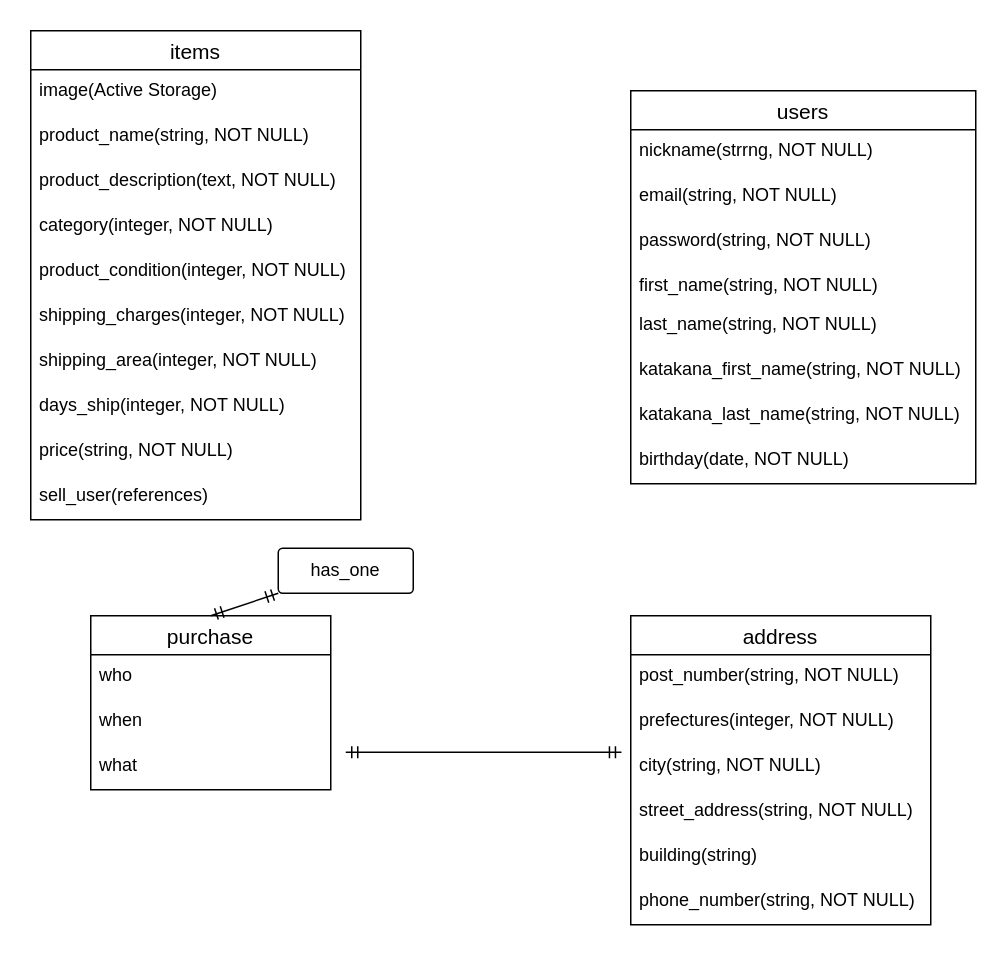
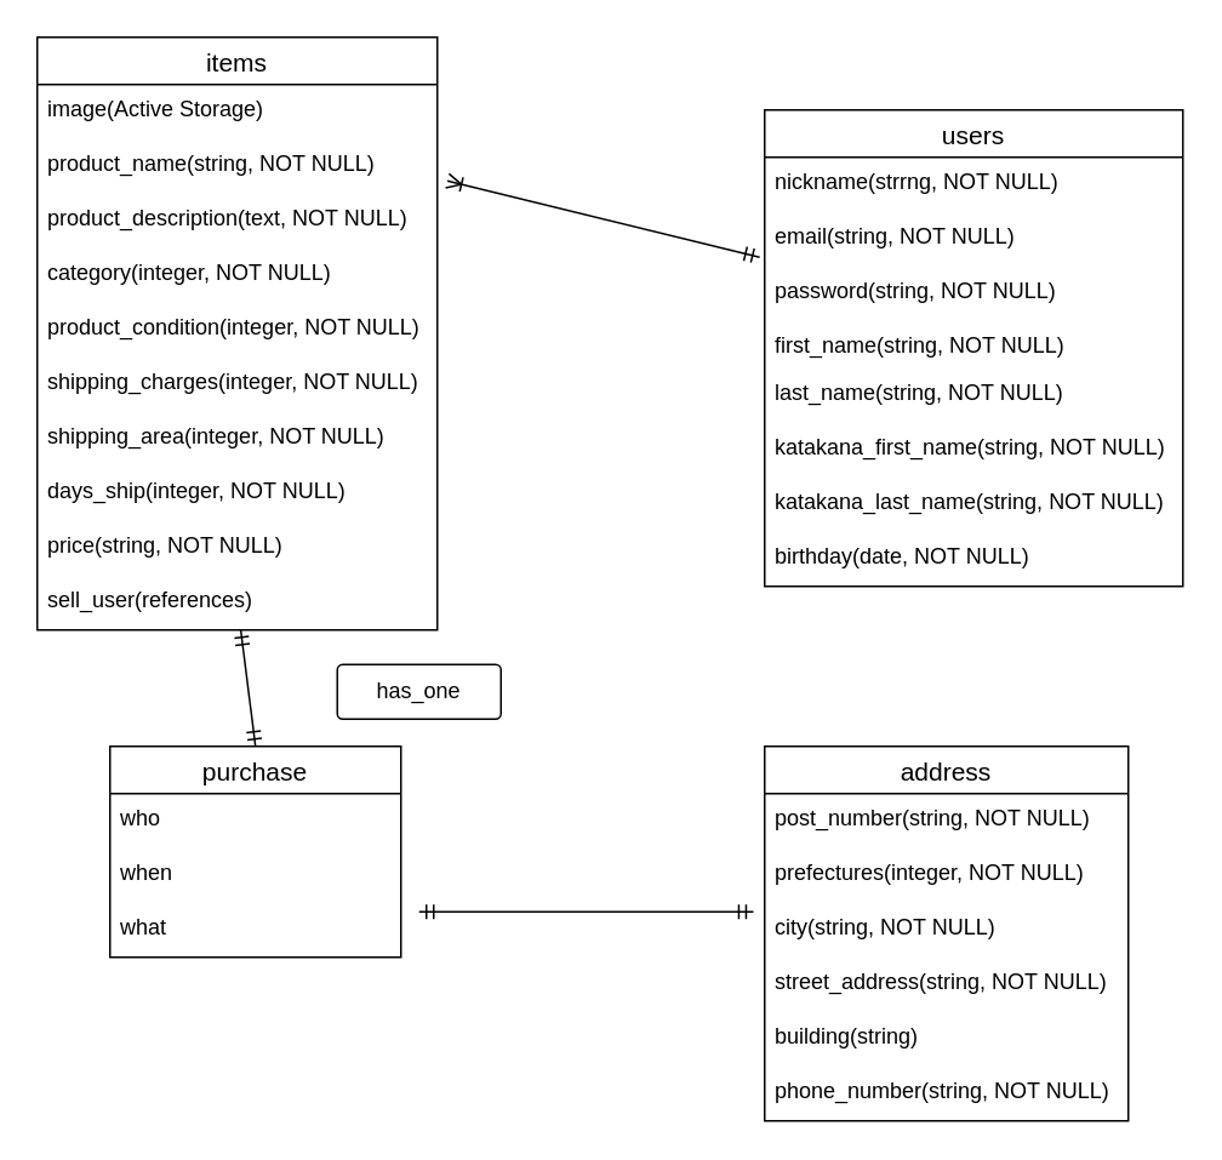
+ <mxCell id="11" value="" style="fontSize=12;html=1;endArrow=ERoneToMany;startArrow=ERmandOne;entryX=1.025;entryY=0.767;entryDx=0;entryDy=0;entryPerimeter=0;exitX=-0.012;exitY=0.833;exitDx=0;exitDy=0;exitPerimeter=0;" edge="1" parent="1" source="4" target="14"><mxGeometry width="100" height="100" relative="1" as="geometry"><mxPoint x="385" y="140" as="sourcePoint" /><mxPoint x="250" y="142" as="targetPoint" /></mxGeometry></mxCell>
- <mxCell id="27" value="" style="fontSize=12;html=1;endArrow=ERmandOne;startArrow=ERmandOne;exitX=0.5;exitY=0;exitDx=0;exitDy=0;" edge="1" parent="1" source="23" target="36"><mxGeometry width="100" height="100" relative="1" as="geometry"><mxPoint x="139.5" y="396" as="sourcePoint" /><mxPoint x="140" y="340" as="targetPoint" /></mxGeometry></mxCell>
+ <mxCell id="27" value="" style="fontSize=12;html=1;endArrow=ERmandOne;startArrow=ERmandOne;exitX=0.5;exitY=0;exitDx=0;exitDy=0;" edge="1" parent="1" source="23" target="22"><mxGeometry width="100" height="100" relative="1" as="geometry"><mxPoint x="139.5" y="396" as="sourcePoint" /><mxPoint x="140" y="340" as="targetPoint" /></mxGeometry></mxCell>
